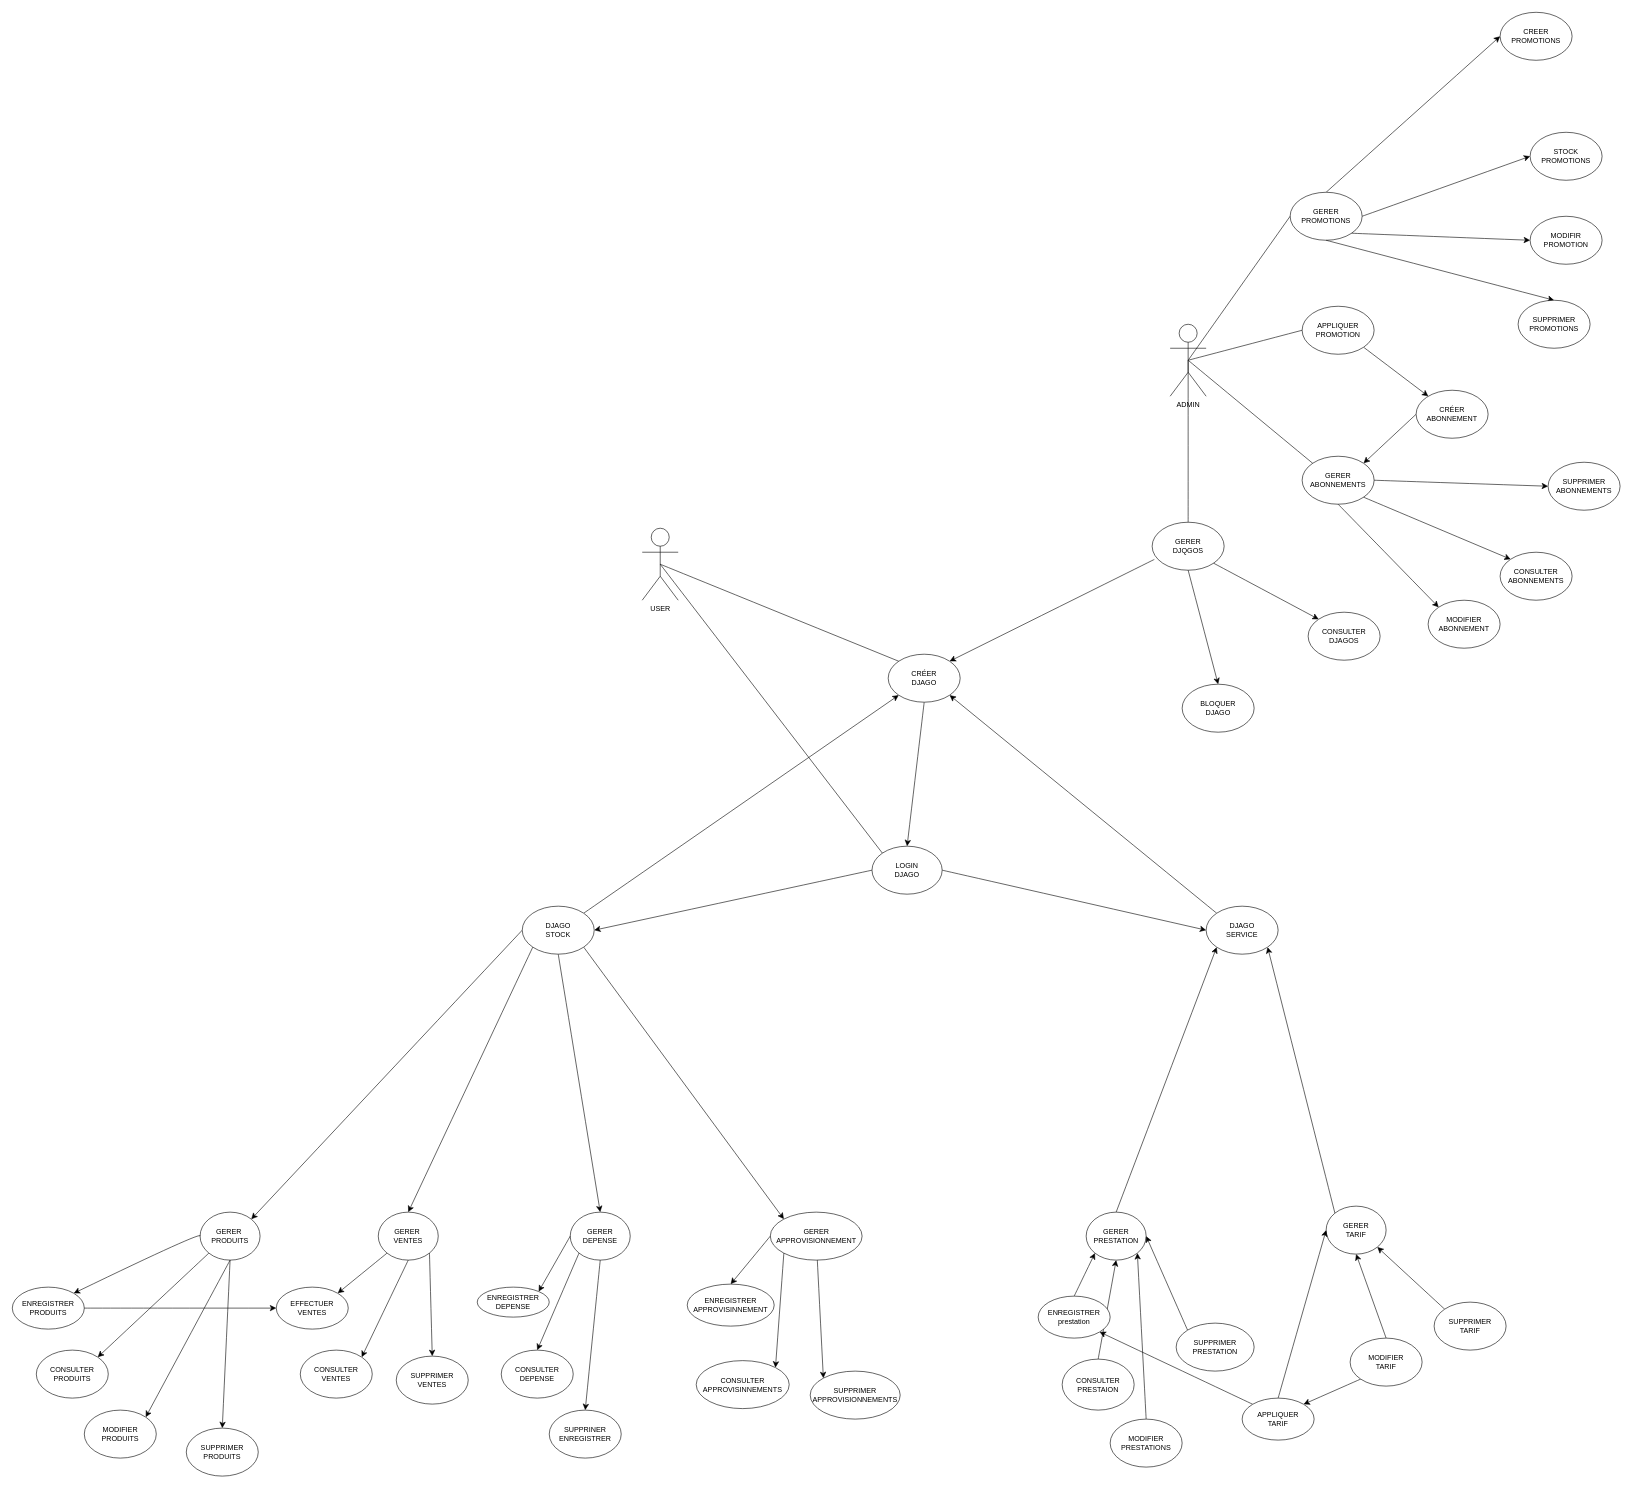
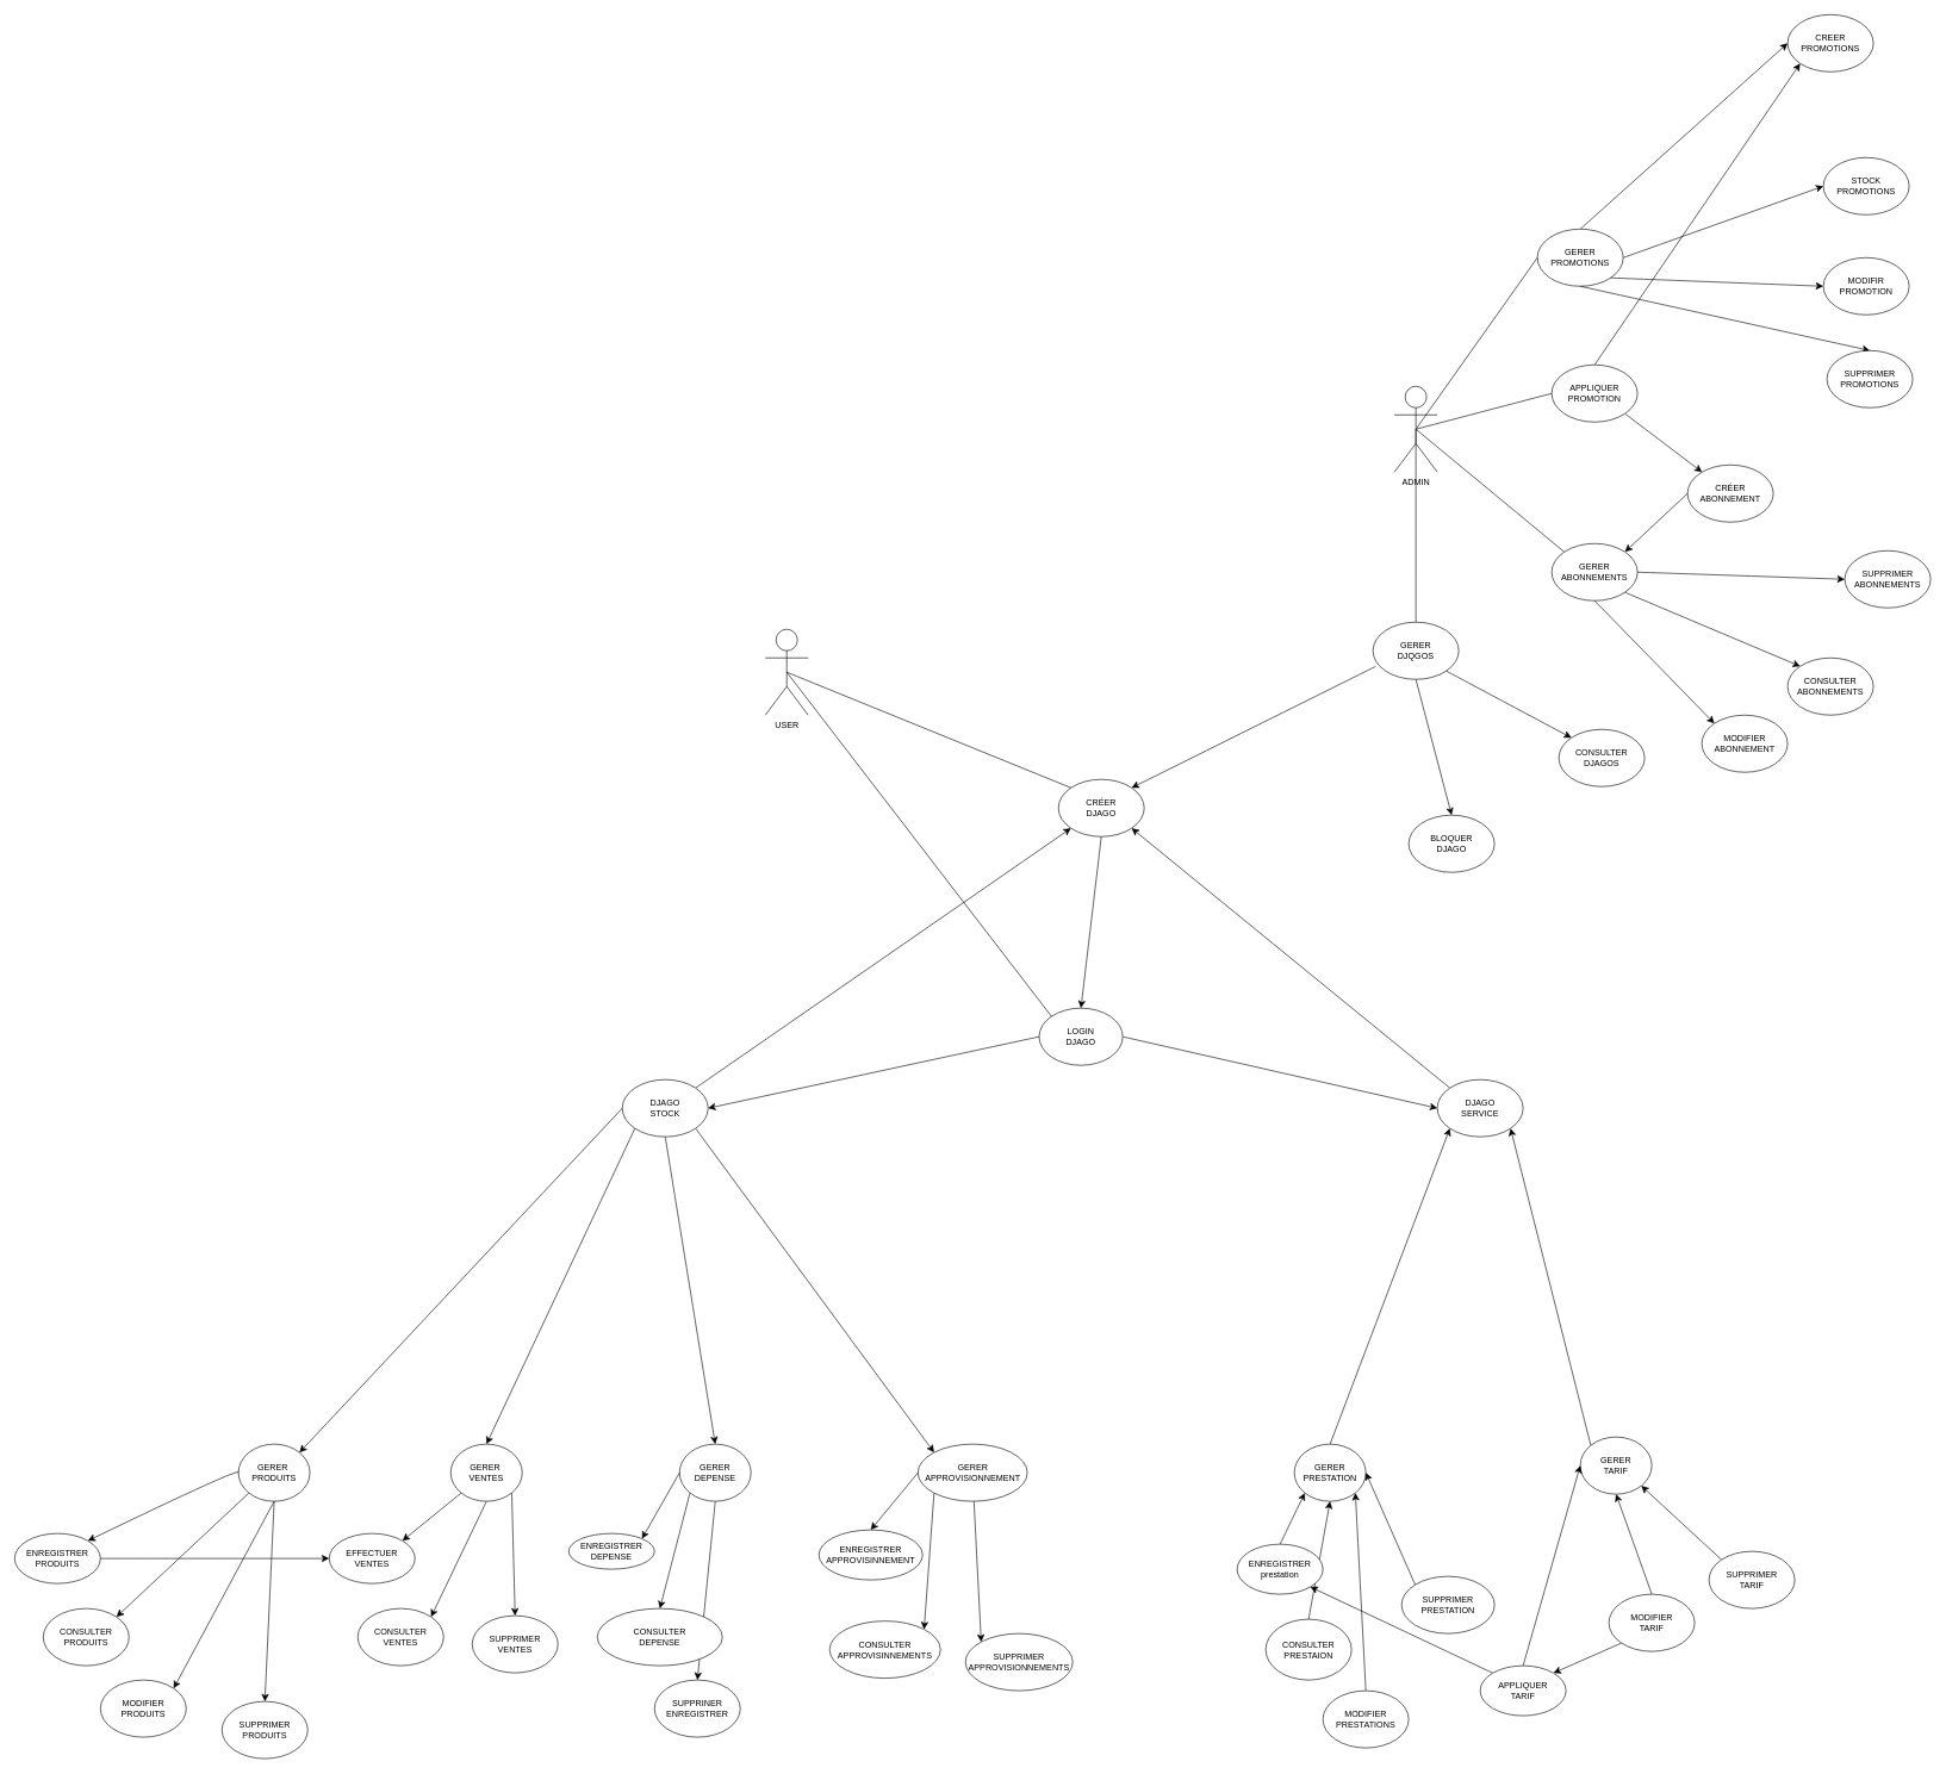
+ <mxCell id="93" style="edgeStyle=none;curved=1;rounded=0;orthogonalLoop=1;jettySize=auto;html=1;exitX=0.5;exitY=0;exitDx=0;exitDy=0;entryX=0;entryY=1;entryDx=0;entryDy=0;fontSize=12;startSize=8;endSize=8;labelBackgroundColor=none;fontColor=default;" parent="1" source="95" target="78" edge="1"><mxGeometry relative="1" as="geometry" /></mxCell>
- <mxCell id="90" value="SUPPRIMER&lt;div&gt;PROMOTIONS&lt;/div&gt;" style="ellipse;whiteSpace=wrap;html=1;labelBackgroundColor=none;" parent="1" vertex="1"><mxGeometry x="2530" y="500" width="120" height="80" as="geometry" /></mxCell>
+ <mxCell id="90" value="SUPPRIMER&lt;div&gt;PROMOTIONS&lt;/div&gt;" style="ellipse;whiteSpace=wrap;html=1;labelBackgroundColor=none;" parent="1" vertex="1"><mxGeometry x="2555" y="490" width="120" height="80" as="geometry" /></mxCell>
- <mxCell id="39" value="CONSULTER&lt;div&gt;DEPENSE&lt;/div&gt;" style="ellipse;whiteSpace=wrap;html=1;labelBackgroundColor=none;" parent="1" vertex="1"><mxGeometry x="835" y="2250" width="120" height="80" as="geometry" /></mxCell>
+ <mxCell id="39" value="CONSULTER&lt;div&gt;DEPENSE&lt;/div&gt;" style="ellipse;whiteSpace=wrap;html=1;labelBackgroundColor=none;" parent="1" vertex="1"><mxGeometry x="835" y="2250" width="175" height="80" as="geometry" /></mxCell>
